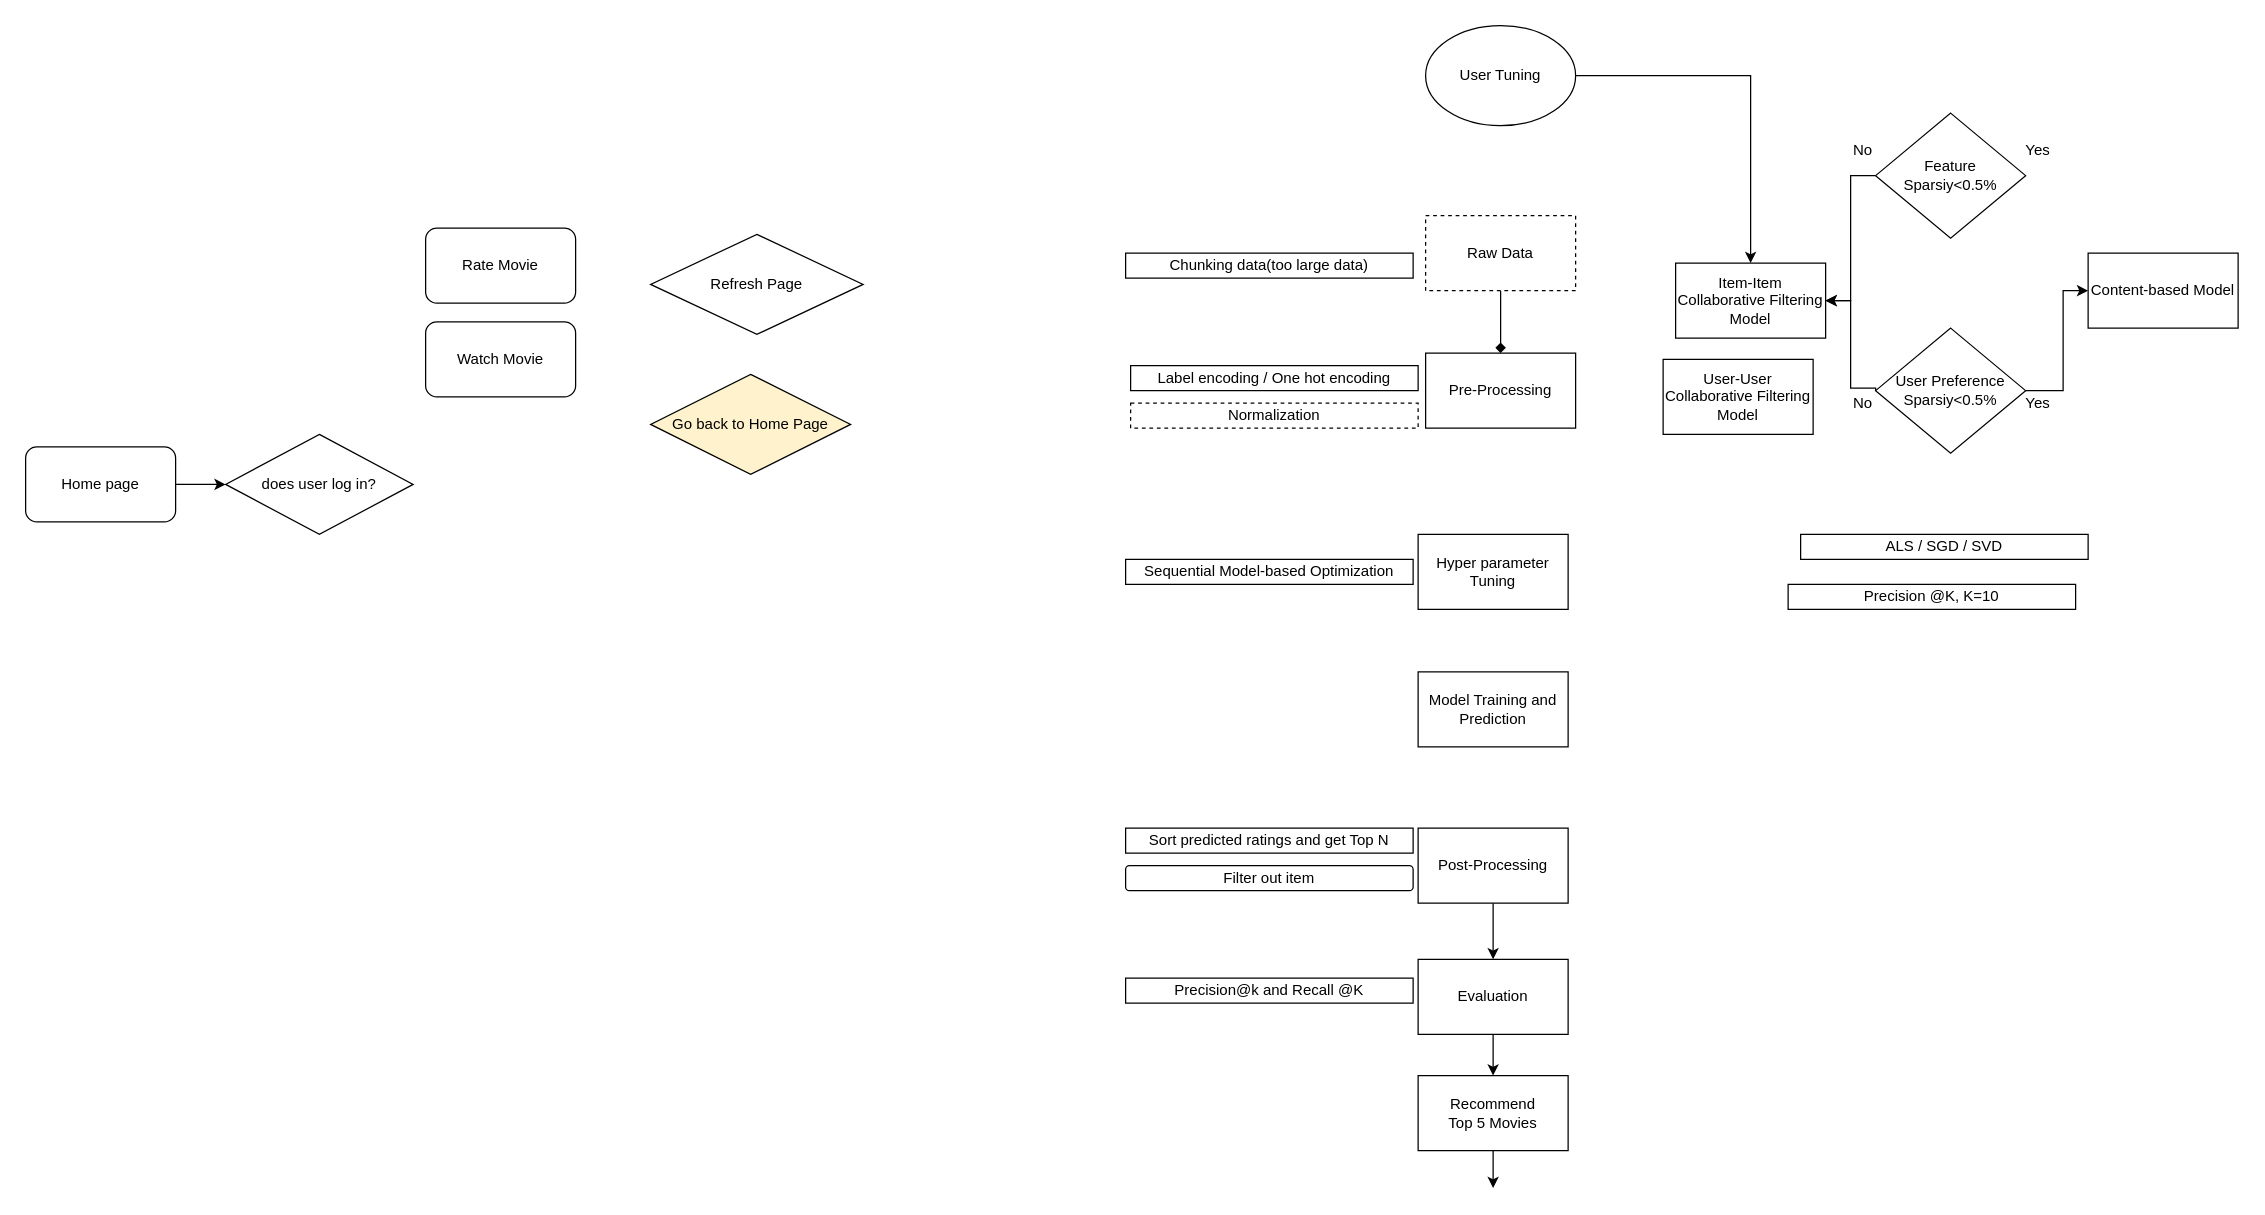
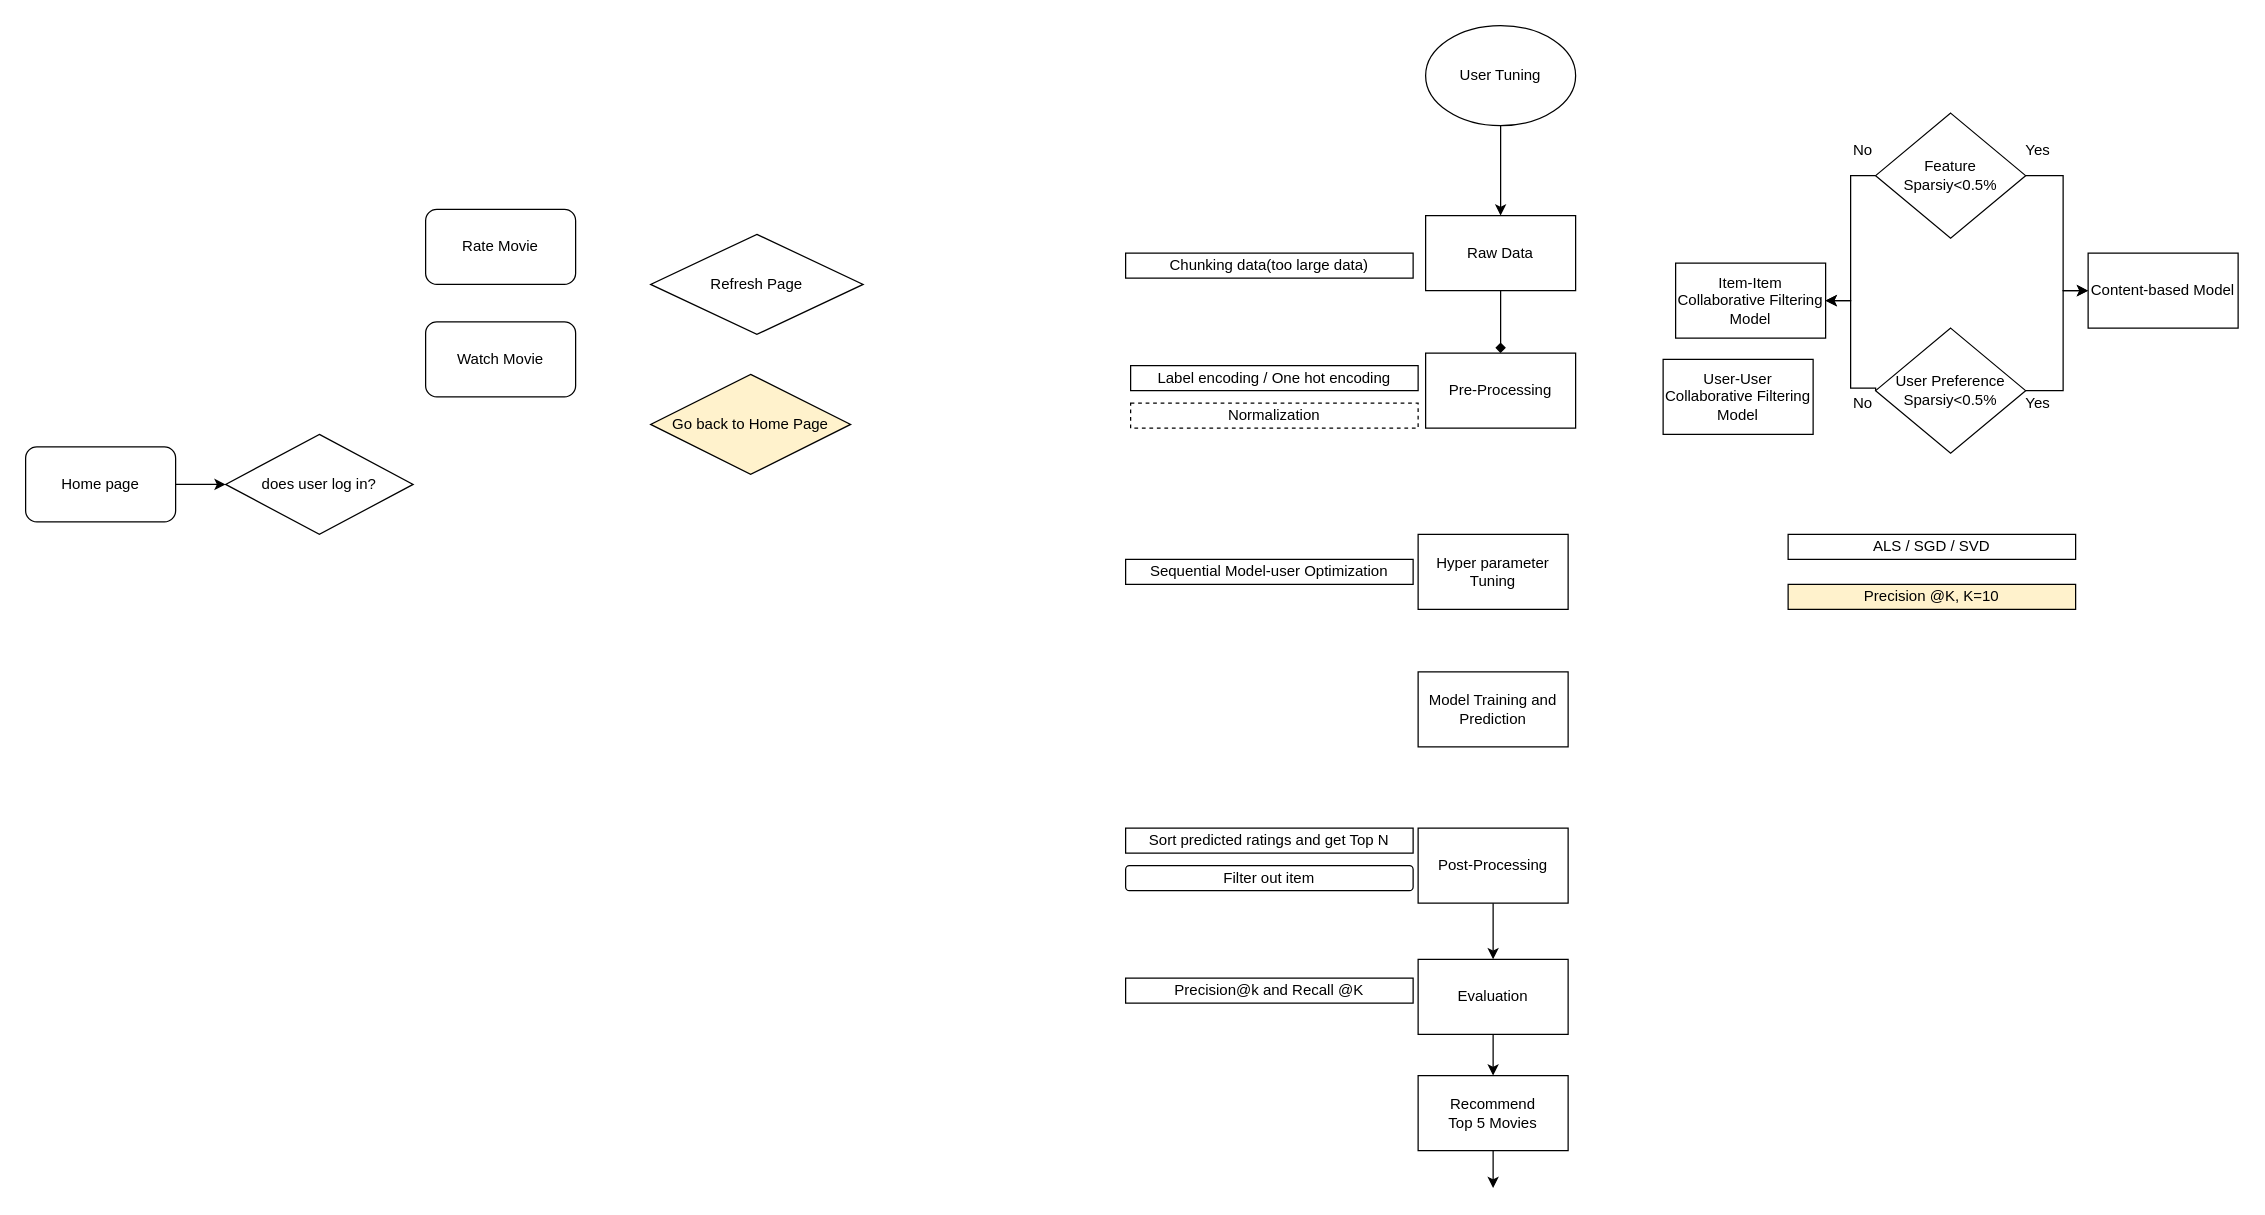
- <mxCell id="30" style="edgeStyle=orthogonalEdgeStyle;rounded=0;orthogonalLoop=1;jettySize=auto;html=1;" edge="1" parent="1" source="31" target="26"><mxGeometry relative="1" as="geometry" /></mxCell>
+ <mxCell id="30" style="edgeStyle=orthogonalEdgeStyle;rounded=0;orthogonalLoop=1;jettySize=auto;html=1;entryX=0.5;entryY=0;entryDx=0;entryDy=0;" edge="1" parent="1" source="31" target="3"><mxGeometry relative="1" as="geometry" /></mxCell>
+ <mxCell id="11" style="edgeStyle=orthogonalEdgeStyle;rounded=0;orthogonalLoop=1;jettySize=auto;html=1;exitX=1;exitY=0.5;exitDx=0;exitDy=0;entryX=0;entryY=0.5;entryDx=0;entryDy=0;" edge="1" parent="1" source="13" target="14"><mxGeometry relative="1" as="geometry"><Array as="points"><mxPoint x="1650" y="140" /><mxPoint x="1650" y="232" /></Array></mxGeometry></mxCell>
- <mxCell id="3" value="Raw Data" style="rounded=0;whiteSpace=wrap;html=1;dashed=1;" vertex="1" parent="1"><mxGeometry x="1140" y="172" width="120" height="60" as="geometry" /></mxCell>
+ <mxCell id="3" value="Raw Data" style="rounded=0;whiteSpace=wrap;html=1;" vertex="1" parent="1"><mxGeometry x="1140" y="172" width="120" height="60" as="geometry" /></mxCell>
- <mxCell id="40" value="Rate Movie" style="rounded=1;whiteSpace=wrap;html=1;" vertex="1" parent="1"><mxGeometry x="340" y="182" width="120" height="60" as="geometry" /></mxCell>
+ <mxCell id="40" value="Rate Movie" style="rounded=1;whiteSpace=wrap;html=1;" vertex="1" parent="1"><mxGeometry x="340" y="167" width="120" height="60" as="geometry" /></mxCell>
- <mxCell id="15" value="ALS / SGD / SVD" style="rounded=0;whiteSpace=wrap;html=1;" vertex="1" parent="1"><mxGeometry x="1440" y="427" width="230" height="20" as="geometry" /></mxCell>
+ <mxCell id="15" value="ALS / SGD / SVD" style="rounded=0;whiteSpace=wrap;html=1;" vertex="1" parent="1"><mxGeometry x="1430" y="427" width="230" height="20" as="geometry" /></mxCell>
- <mxCell id="19" value="Sequential Model-based Optimization" style="rounded=0;whiteSpace=wrap;html=1;" vertex="1" parent="1"><mxGeometry x="900" y="447" width="230" height="20" as="geometry" /></mxCell>
+ <mxCell id="19" value="Sequential Model-user Optimization" style="rounded=0;whiteSpace=wrap;html=1;" vertex="1" parent="1"><mxGeometry x="900" y="447" width="230" height="20" as="geometry" /></mxCell>
- <mxCell id="16" value="Precision @K, K=10" style="rounded=0;whiteSpace=wrap;html=1;" vertex="1" parent="1"><mxGeometry x="1430" y="467" width="230" height="20" as="geometry" /></mxCell>
+ <mxCell id="16" value="Precision @K, K=10" style="rounded=0;whiteSpace=wrap;html=1;fillColor=#fff2cc;" vertex="1" parent="1"><mxGeometry x="1430" y="467" width="230" height="20" as="geometry" /></mxCell>
